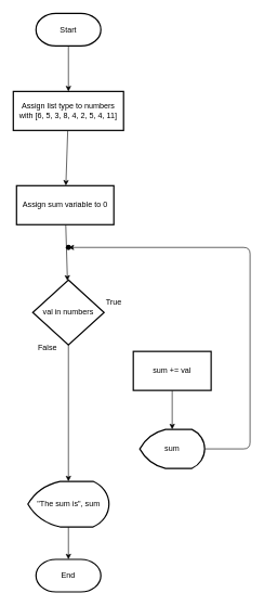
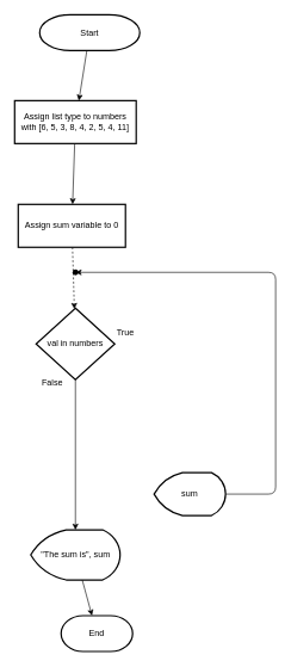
- <mxCell id="3" value="Start" style="strokeWidth=2;html=1;shape=mxgraph.flowchart.terminator;whiteSpace=wrap;" vertex="1" parent="1"><mxGeometry x="55" y="20" width="100" height="50" as="geometry" /></mxCell>
+ <mxCell id="3" value="Start" style="strokeWidth=2;html=1;shape=mxgraph.flowchart.terminator;whiteSpace=wrap;" vertex="1" parent="1"><mxGeometry x="55" y="20" width="140" height="50" as="geometry" /></mxCell>
- <mxCell id="6" value="" style="edgeStyle=none;html=1;" edge="1" parent="1" source="7" target="9"><mxGeometry relative="1" as="geometry" /></mxCell>
+ <mxCell id="6" value="" style="edgeStyle=none;html=1;dashed=1;" edge="1" parent="1" source="7" target="9"><mxGeometry relative="1" as="geometry" /></mxCell>
- <mxCell id="11" value="sum += val" style="whiteSpace=wrap;html=1;strokeWidth=2;" vertex="1" parent="1"><mxGeometry x="205" y="540" width="120" height="60" as="geometry" /></mxCell>
- <mxCell id="10" value="" style="edgeStyle=none;html=1;" edge="1" parent="1" source="11" target="13"><mxGeometry relative="1" as="geometry" /></mxCell>
- <mxCell id="19" value="End" style="strokeWidth=2;html=1;shape=mxgraph.flowchart.terminator;whiteSpace=wrap;" vertex="1" parent="1"><mxGeometry x="55" y="860" width="100" height="50" as="geometry" /></mxCell>
+ <mxCell id="19" value="End" style="strokeWidth=2;html=1;shape=mxgraph.flowchart.terminator;whiteSpace=wrap;" vertex="1" parent="1"><mxGeometry x="85" y="860" width="100" height="50" as="geometry" /></mxCell>
